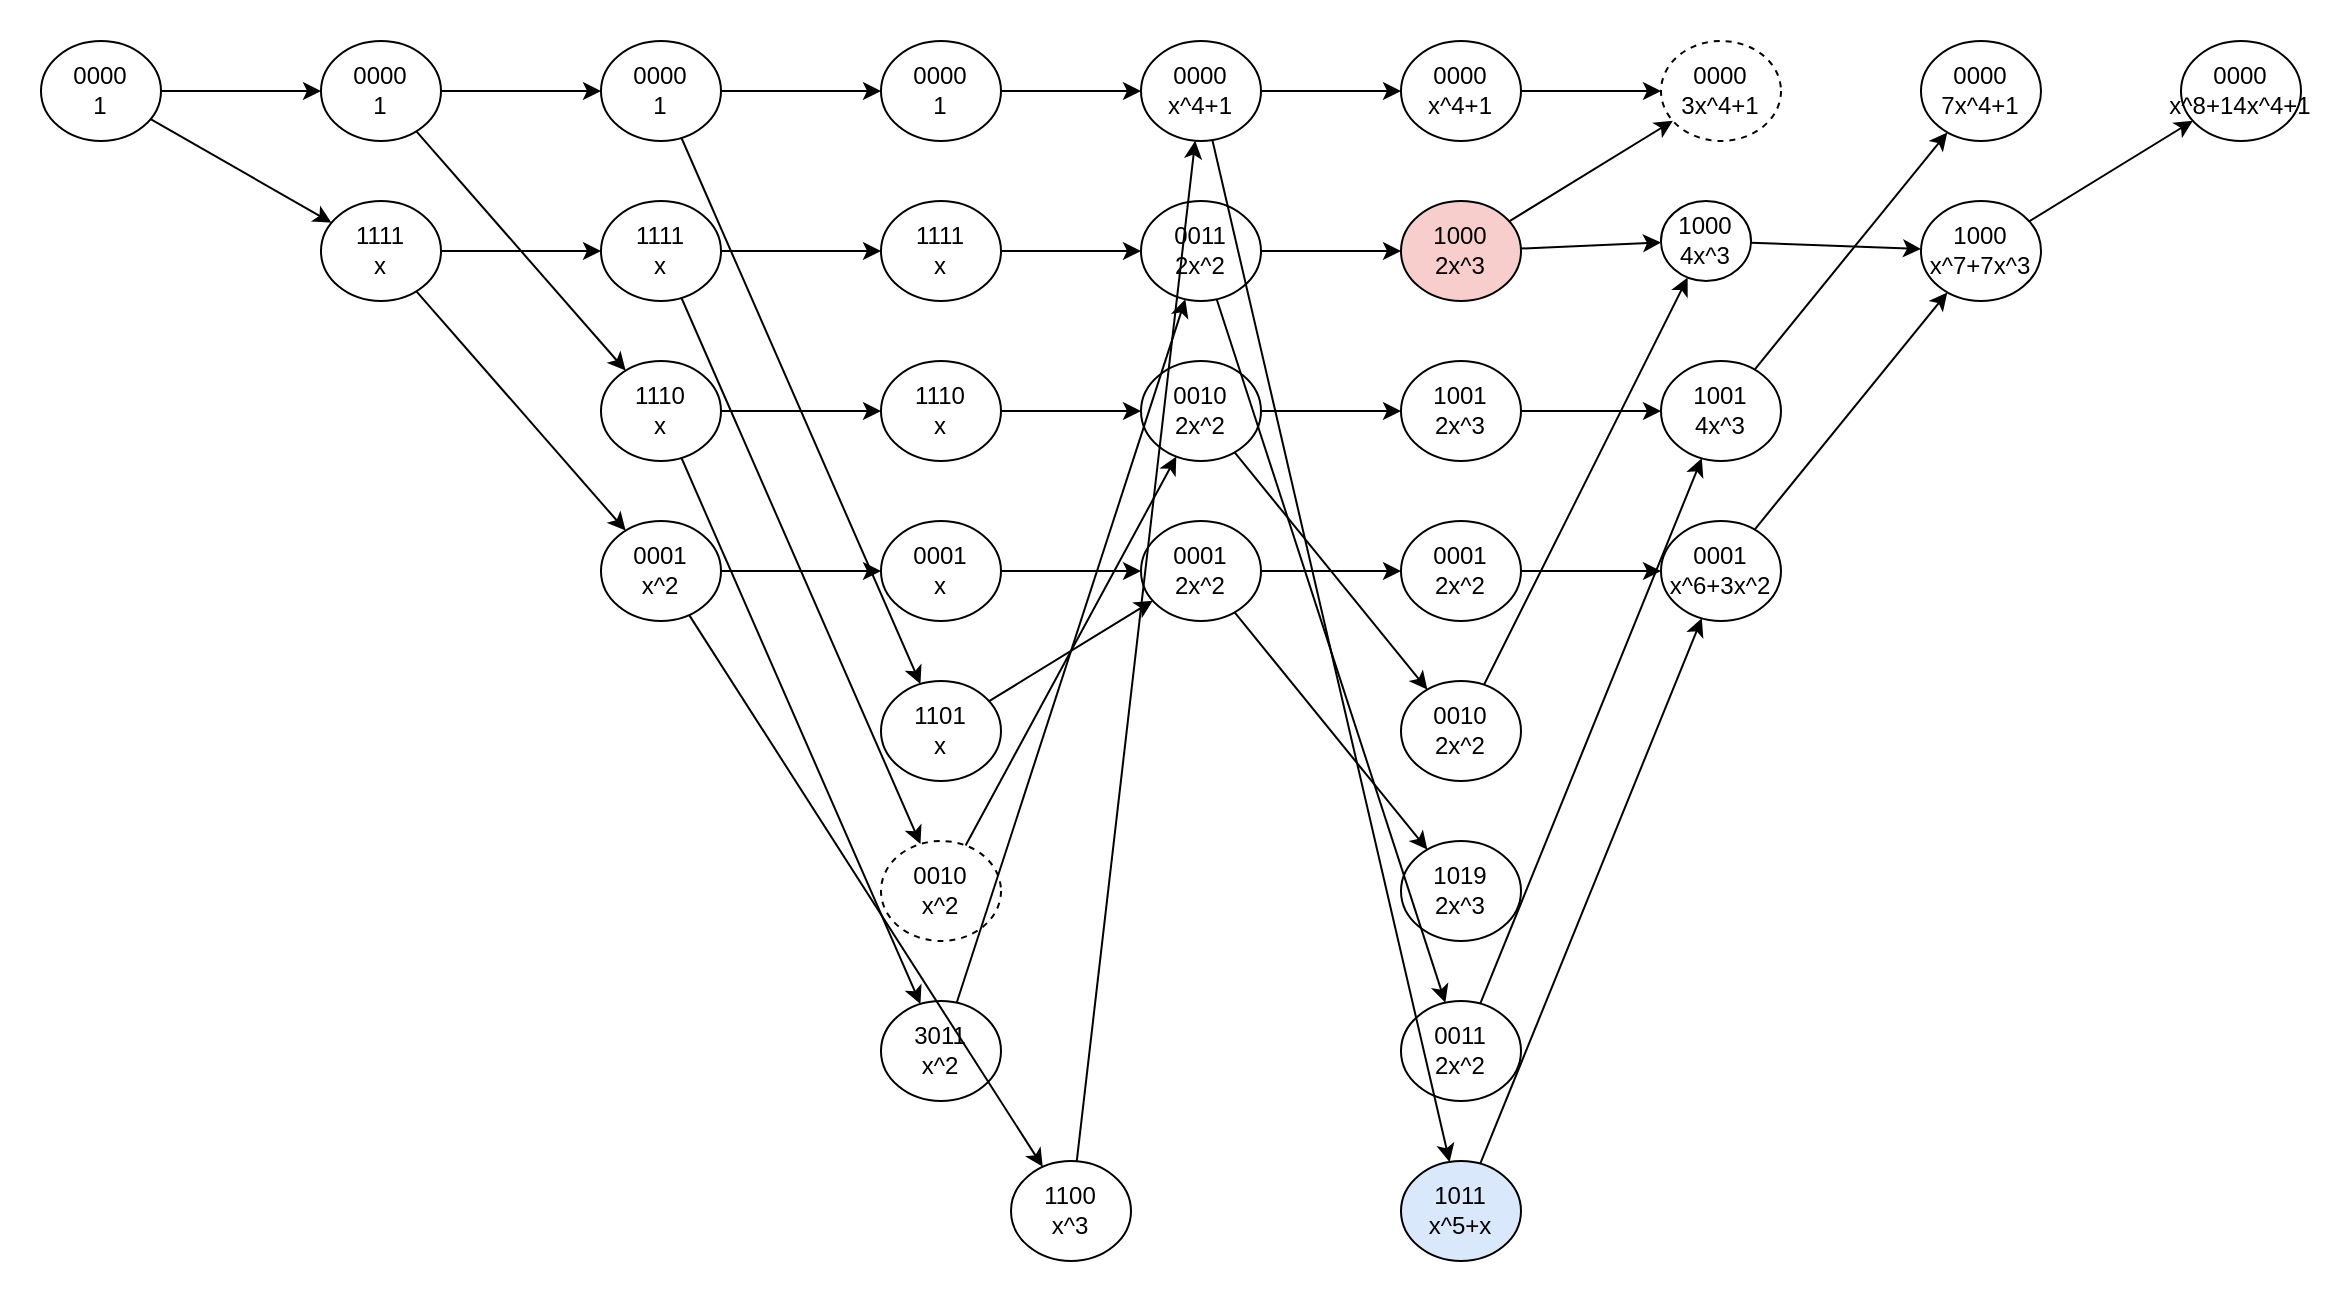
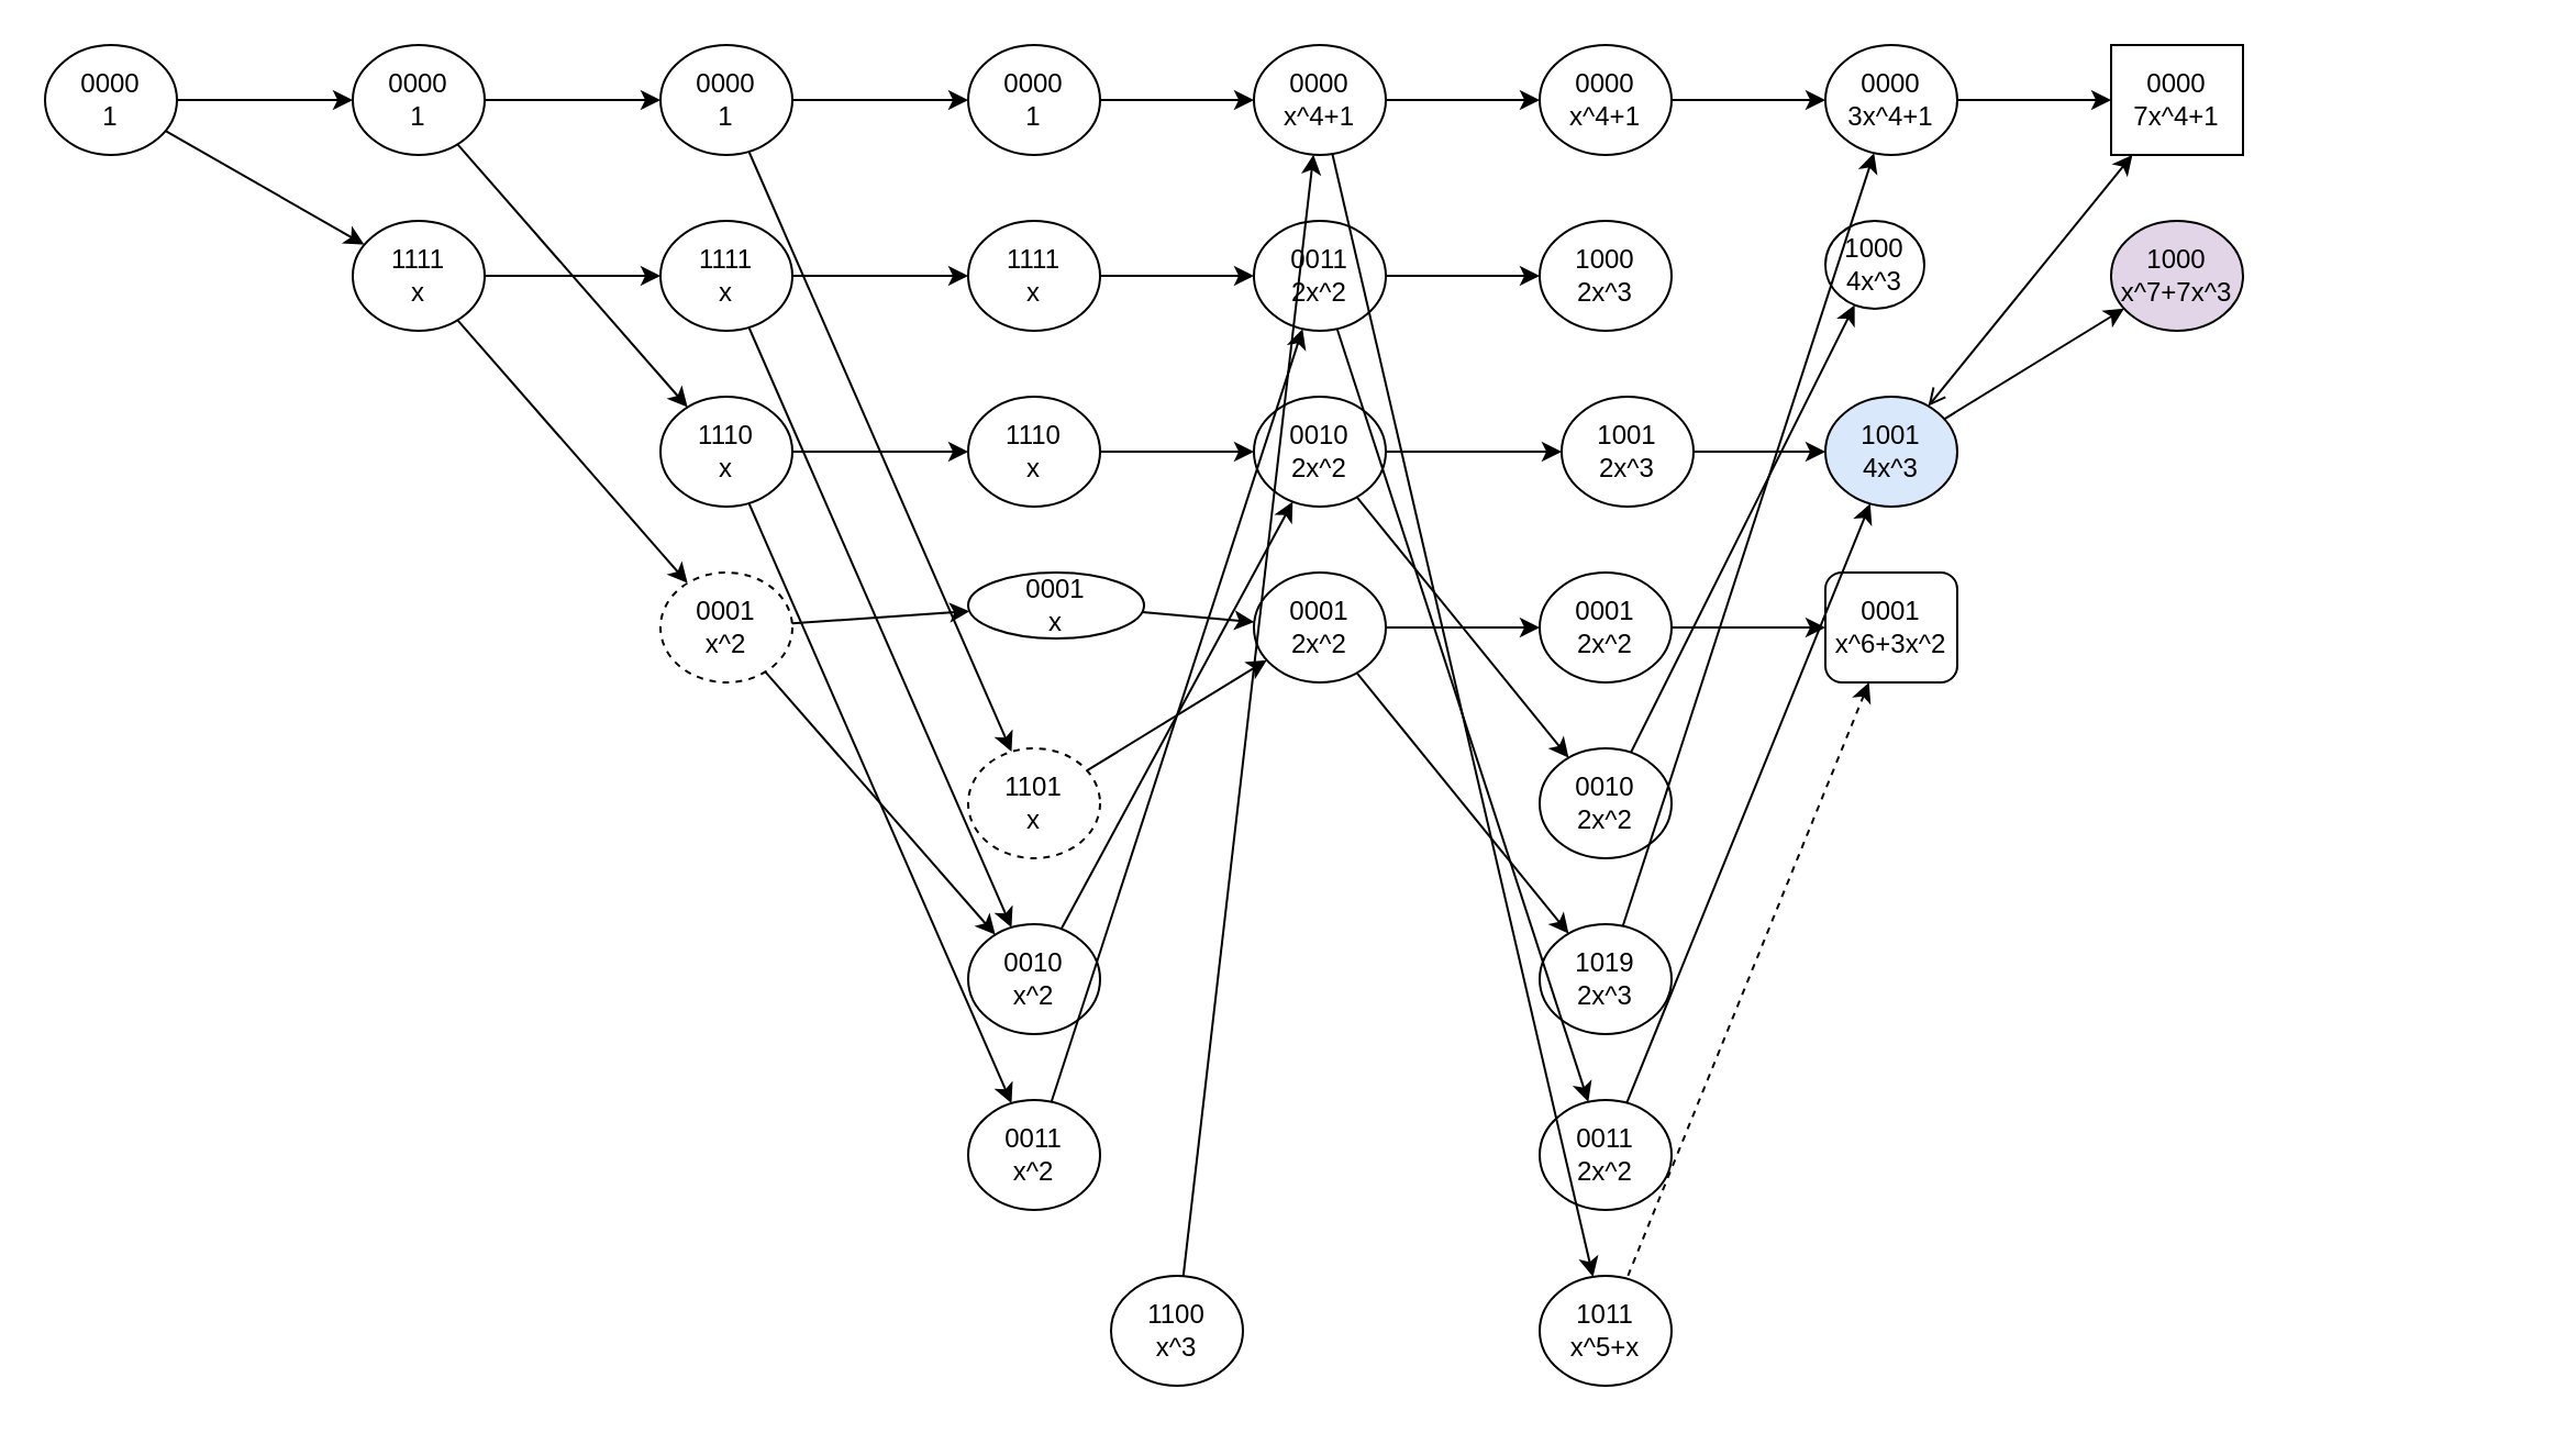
- <mxCell id="44" value="0000&lt;br&gt;3x^4+1" style="ellipse;whiteSpace=wrap;html=1;dashed=1;" vertex="1" parent="1"><mxGeometry x="830" y="20" width="60" height="50" as="geometry" /></mxCell>
+ <mxCell id="44" value="0000&lt;br&gt;3x^4+1" style="ellipse;whiteSpace=wrap;html=1;" vertex="1" parent="1"><mxGeometry x="830" y="20" width="60" height="50" as="geometry" /></mxCell>
+ <mxCell id="41" value="" style="edgeStyle=orthogonalEdgeStyle;rounded=0;orthogonalLoop=1;jettySize=auto;html=1;startArrow=classic;startFill=1;endArrow=none;endFill=0;" edge="1" parent="1" source="42" target="44"><mxGeometry relative="1" as="geometry" /></mxCell>
- <mxCell id="42" value="0000&lt;br&gt;7x^4+1" style="ellipse;whiteSpace=wrap;html=1;" vertex="1" parent="1"><mxGeometry x="960" y="20" width="60" height="50" as="geometry" /></mxCell>
+ <mxCell id="42" value="0000&lt;br&gt;7x^4+1" style="whiteSpace=wrap;html=1;rounded=0;" vertex="1" parent="1"><mxGeometry x="960" y="20" width="60" height="50" as="geometry" /></mxCell>
- <mxCell id="40" value="0000&lt;br&gt;x^8+14x^4+1" style="ellipse;whiteSpace=wrap;html=1;" vertex="1" parent="1"><mxGeometry x="1090" y="20" width="60" height="50" as="geometry" /></mxCell>
- <mxCell id="64" value="" style="endArrow=none;html=1;startArrow=classic;startFill=1;endFill=0;" edge="1" parent="1" source="44" target="51"><mxGeometry width="50" height="50" relative="1" as="geometry"><mxPoint x="1420.241" y="78.498" as="sourcePoint" /><mxPoint x="1539.724" y="351.512" as="targetPoint" /></mxGeometry></mxCell>
+ <mxCell id="64" value="" style="endArrow=none;html=1;startArrow=classic;startFill=1;endFill=0;" edge="1" parent="1" source="44" target="58"><mxGeometry width="50" height="50" relative="1" as="geometry"><mxPoint x="1420.241" y="78.498" as="sourcePoint" /><mxPoint x="1539.724" y="351.512" as="targetPoint" /></mxGeometry></mxCell>
- <mxCell id="39" value="" style="rounded=0;orthogonalLoop=1;jettySize=auto;html=1;startArrow=classic;startFill=1;endArrow=none;endFill=0;" edge="1" parent="1" source="40" target="48"><mxGeometry relative="1" as="geometry" /></mxCell>
- <mxCell id="49" value="" style="edgeStyle=none;rounded=0;orthogonalLoop=1;jettySize=auto;html=1;startArrow=classic;startFill=1;endArrow=none;endFill=0;" edge="1" parent="1" source="50" target="51"><mxGeometry relative="1" as="geometry" /></mxCell>
- <mxCell id="46" value="" style="edgeStyle=none;rounded=0;orthogonalLoop=1;jettySize=auto;html=1;startArrow=classic;startFill=1;endArrow=none;endFill=0;" edge="1" parent="1" source="48" target="50"><mxGeometry relative="1" as="geometry" /></mxCell>
+ <mxCell id="46" value="" style="edgeStyle=none;rounded=0;orthogonalLoop=1;jettySize=auto;html=1;startArrow=classic;startFill=1;endArrow=none;endFill=0;" edge="1" parent="1" source="48" target="53"><mxGeometry relative="1" as="geometry" /></mxCell>
- <mxCell id="51" value="1000&lt;br&gt;2x^3" style="ellipse;whiteSpace=wrap;html=1;fillColor=#f8cecc;" vertex="1" parent="1"><mxGeometry x="700" y="100" width="60" height="50" as="geometry" /></mxCell>
+ <mxCell id="51" value="1000&lt;br&gt;2x^3" style="ellipse;whiteSpace=wrap;html=1;" vertex="1" parent="1"><mxGeometry x="700" y="100" width="60" height="50" as="geometry" /></mxCell>
- <mxCell id="48" value="1000&lt;br&gt;x^7+7x^3" style="ellipse;whiteSpace=wrap;html=1;" vertex="1" parent="1"><mxGeometry x="960" y="100" width="60" height="50" as="geometry" /></mxCell>
+ <mxCell id="48" value="1000&lt;br&gt;x^7+7x^3" style="ellipse;whiteSpace=wrap;html=1;fillColor=#e1d5e7;" vertex="1" parent="1"><mxGeometry x="960" y="100" width="60" height="50" as="geometry" /></mxCell>
- <mxCell id="54" value="" style="endArrow=none;html=1;startArrow=classic;startFill=1;endFill=0;" edge="1" parent="1" source="42" target="53"><mxGeometry width="50" height="50" relative="1" as="geometry"><mxPoint x="1450" y="230" as="sourcePoint" /><mxPoint x="1500" y="180" as="targetPoint" /></mxGeometry></mxCell>
+ <mxCell id="54" value="" style="endArrow=open;html=1;startArrow=classic;startFill=1;endFill=0;" edge="1" parent="1" source="42" target="53"><mxGeometry width="50" height="50" relative="1" as="geometry"><mxPoint x="1450" y="230" as="sourcePoint" /><mxPoint x="1500" y="180" as="targetPoint" /></mxGeometry></mxCell>
- <mxCell id="56" value="1001&lt;br&gt;2x^3" style="ellipse;whiteSpace=wrap;html=1;" vertex="1" parent="1"><mxGeometry x="700" y="180" width="60" height="50" as="geometry" /></mxCell>
+ <mxCell id="56" value="1001&lt;br&gt;2x^3" style="ellipse;whiteSpace=wrap;html=1;" vertex="1" parent="1"><mxGeometry x="710" y="180" width="60" height="50" as="geometry" /></mxCell>
- <mxCell id="53" value="1001&lt;br&gt;4x^3" style="ellipse;whiteSpace=wrap;html=1;" vertex="1" parent="1"><mxGeometry x="830" y="180" width="60" height="50" as="geometry" /></mxCell>
+ <mxCell id="53" value="1001&lt;br&gt;4x^3" style="ellipse;whiteSpace=wrap;html=1;fillColor=#dae8fc;" vertex="1" parent="1"><mxGeometry x="830" y="180" width="60" height="50" as="geometry" /></mxCell>
- <mxCell id="47" value="" style="edgeStyle=none;rounded=0;orthogonalLoop=1;jettySize=auto;html=1;startArrow=classic;startFill=1;endArrow=none;endFill=0;" edge="1" parent="1" source="48" target="52"><mxGeometry relative="1" as="geometry" /></mxCell>
- <mxCell id="16" value="0001&lt;br&gt;x^2" style="ellipse;whiteSpace=wrap;html=1;" vertex="1" parent="1"><mxGeometry x="300" y="260" width="60" height="50" as="geometry" /></mxCell>
+ <mxCell id="16" value="0001&lt;br&gt;x^2" style="ellipse;whiteSpace=wrap;html=1;dashed=1;" vertex="1" parent="1"><mxGeometry x="300" y="260" width="60" height="50" as="geometry" /></mxCell>
- <mxCell id="19" value="0001&lt;br&gt;x" style="ellipse;whiteSpace=wrap;html=1;" vertex="1" parent="1"><mxGeometry x="440" y="260" width="60" height="50" as="geometry" /></mxCell>
+ <mxCell id="19" value="0001&lt;br&gt;x" style="ellipse;whiteSpace=wrap;html=1;" vertex="1" parent="1"><mxGeometry x="440" y="260" width="80" height="30" as="geometry" /></mxCell>
- <mxCell id="52" value="0001&lt;br&gt;x^6+3x^2" style="ellipse;whiteSpace=wrap;html=1;" vertex="1" parent="1"><mxGeometry x="830" y="260" width="60" height="50" as="geometry" /></mxCell>
+ <mxCell id="52" value="0001&lt;br&gt;x^6+3x^2" style="whiteSpace=wrap;html=1;rounded=1;" vertex="1" parent="1"><mxGeometry x="830" y="260" width="60" height="50" as="geometry" /></mxCell>
- <mxCell id="21" value="1101&lt;br&gt;x" style="ellipse;whiteSpace=wrap;html=1;" vertex="1" parent="1"><mxGeometry x="440" y="340" width="60" height="50" as="geometry" /></mxCell>
+ <mxCell id="21" value="1101&lt;br&gt;x" style="ellipse;whiteSpace=wrap;html=1;dashed=1;" vertex="1" parent="1"><mxGeometry x="440" y="340" width="60" height="50" as="geometry" /></mxCell>
- <mxCell id="30" value="" style="endArrow=classic;html=1;" edge="1" parent="1" source="16" target="23"><mxGeometry width="50" height="50" relative="1" as="geometry"><mxPoint x="350.241" y="238.498" as="sourcePoint" /><mxPoint x="469.724" y="511.512" as="targetPoint" /></mxGeometry></mxCell>
+ <mxCell id="30" value="" style="endArrow=classic;html=1;" edge="1" parent="1" source="16" target="22"><mxGeometry width="50" height="50" relative="1" as="geometry"><mxPoint x="350.241" y="238.498" as="sourcePoint" /><mxPoint x="469.724" y="511.512" as="targetPoint" /></mxGeometry></mxCell>
- <mxCell id="22" value="0010&lt;br&gt;x^2" style="ellipse;whiteSpace=wrap;html=1;dashed=1;" vertex="1" parent="1"><mxGeometry x="440" y="420" width="60" height="50" as="geometry" /></mxCell>
+ <mxCell id="22" value="0010&lt;br&gt;x^2" style="ellipse;whiteSpace=wrap;html=1;" vertex="1" parent="1"><mxGeometry x="440" y="420" width="60" height="50" as="geometry" /></mxCell>
- <mxCell id="66" value="" style="endArrow=none;html=1;startArrow=classic;startFill=1;endFill=0;" edge="1" parent="1" source="52" target="59"><mxGeometry width="50" height="50" relative="1" as="geometry"><mxPoint x="1420.241" y="238.498" as="sourcePoint" /><mxPoint x="1539.724" y="511.512" as="targetPoint" /></mxGeometry></mxCell>
+ <mxCell id="66" value="" style="endArrow=none;html=1;startArrow=classic;startFill=1;endFill=0;dashed=1;" edge="1" parent="1" source="52" target="59"><mxGeometry width="50" height="50" relative="1" as="geometry"><mxPoint x="1420.241" y="238.498" as="sourcePoint" /><mxPoint x="1539.724" y="511.512" as="targetPoint" /></mxGeometry></mxCell>
- <mxCell id="24" value="3011&lt;br&gt;x^2" style="ellipse;whiteSpace=wrap;html=1;" vertex="1" parent="1"><mxGeometry x="440" y="500" width="60" height="50" as="geometry" /></mxCell>
+ <mxCell id="24" value="0011&lt;br&gt;x^2" style="ellipse;whiteSpace=wrap;html=1;" vertex="1" parent="1"><mxGeometry x="440" y="500" width="60" height="50" as="geometry" /></mxCell>
- <mxCell id="59" value="1011&lt;br&gt;x^5+x" style="ellipse;whiteSpace=wrap;html=1;fillColor=#dae8fc;" vertex="1" parent="1"><mxGeometry x="700" y="580" width="60" height="50" as="geometry" /></mxCell>
+ <mxCell id="59" value="1011&lt;br&gt;x^5+x" style="ellipse;whiteSpace=wrap;html=1;" vertex="1" parent="1"><mxGeometry x="700" y="580" width="60" height="50" as="geometry" /></mxCell>
